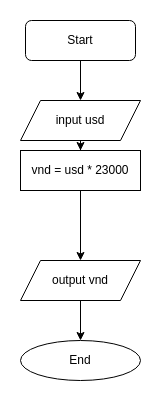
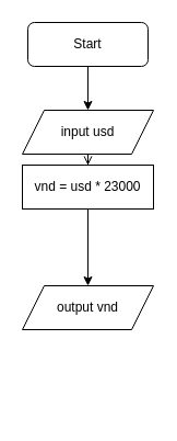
- <mxCell id="4" value="" style="edgeStyle=orthogonalEdgeStyle;rounded=0;orthogonalLoop=1;jettySize=auto;html=1;" edge="1" parent="1" source="5" target="7"><mxGeometry relative="1" as="geometry" /></mxCell>
+ <mxCell id="4" value="" style="edgeStyle=orthogonalEdgeStyle;rounded=0;orthogonalLoop=1;jettySize=auto;html=1;endArrow=open;" edge="1" parent="1" source="5" target="7"><mxGeometry relative="1" as="geometry" /></mxCell>
- <mxCell id="8" value="" style="edgeStyle=orthogonalEdgeStyle;rounded=0;orthogonalLoop=1;jettySize=auto;html=1;" edge="1" parent="1" source="9" target="10"><mxGeometry relative="1" as="geometry" /></mxCell>
- <mxCell id="10" value="End" style="ellipse;whiteSpace=wrap;html=1;" vertex="1" parent="1"><mxGeometry x="20" y="340" width="120" height="40" as="geometry" /></mxCell>
